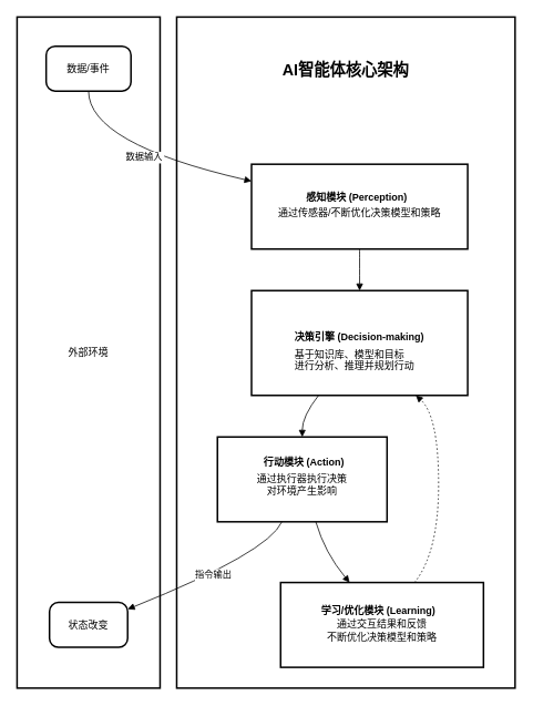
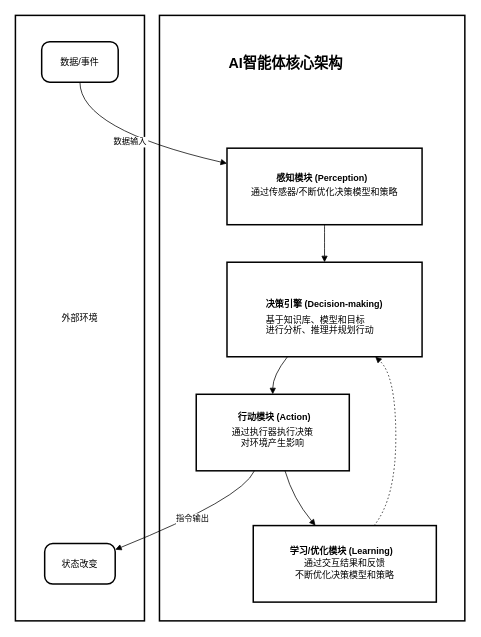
- <mxCell id="16" value="&lt;font style=&quot;&quot;&gt;&lt;b style=&quot;&quot;&gt;&lt;font style=&quot;font-size: 19px;&quot;&gt;&lt;br&gt;&lt;span style=&quot;color: rgb(0, 0, 0); font-family: Helvetica; font-style: normal; font-variant-ligatures: normal; font-variant-caps: normal; letter-spacing: normal; orphans: 2; text-align: center; text-indent: 0px; text-transform: none; widows: 2; word-spacing: 0px; -webkit-text-stroke-width: 0px; white-space: normal; text-decoration-thickness: initial; text-decoration-style: initial; text-decoration-color: initial; float: none; display: inline !important;&quot;&gt;AI智能体核心架构&lt;/span&gt;&lt;/font&gt;&lt;/b&gt;&lt;br&gt;&lt;/font&gt;" style="text;html=1;align=center;verticalAlign=middle;whiteSpace=wrap;rounded=0;" vertex="1" parent="1"><mxGeometry x="323" y="52.5" width="185" height="39" as="geometry" /></mxCell>
+ <mxCell id="16" value="&lt;font style=&quot;&quot;&gt;&lt;b style=&quot;&quot;&gt;&lt;font style=&quot;font-size: 19px;&quot;&gt;&lt;br&gt;&lt;span style=&quot;color: rgb(0, 0, 0); font-family: Helvetica; font-style: normal; font-variant-ligatures: normal; font-variant-caps: normal; letter-spacing: normal; orphans: 2; text-align: center; text-indent: 0px; text-transform: none; widows: 2; word-spacing: 0px; -webkit-text-stroke-width: 0px; white-space: normal; text-decoration-thickness: initial; text-decoration-style: initial; text-decoration-color: initial; float: none; display: inline !important;&quot;&gt;AI智能体核心架构&lt;/span&gt;&lt;/font&gt;&lt;/b&gt;&lt;br&gt;&lt;/font&gt;" style="text;html=1;align=center;verticalAlign=middle;whiteSpace=wrap;rounded=0;" vertex="1" parent="1"><mxGeometry x="288" y="52.5" width="185" height="39" as="geometry" /></mxCell>
